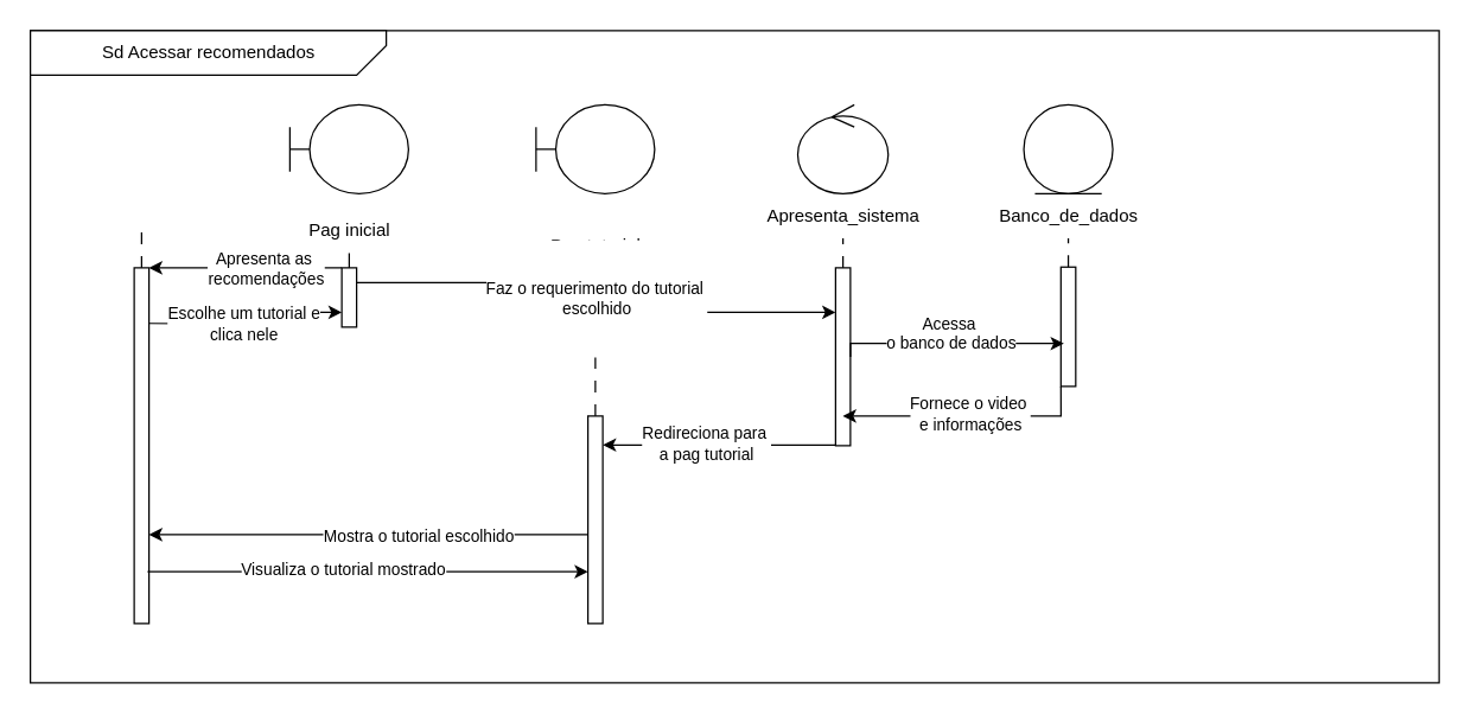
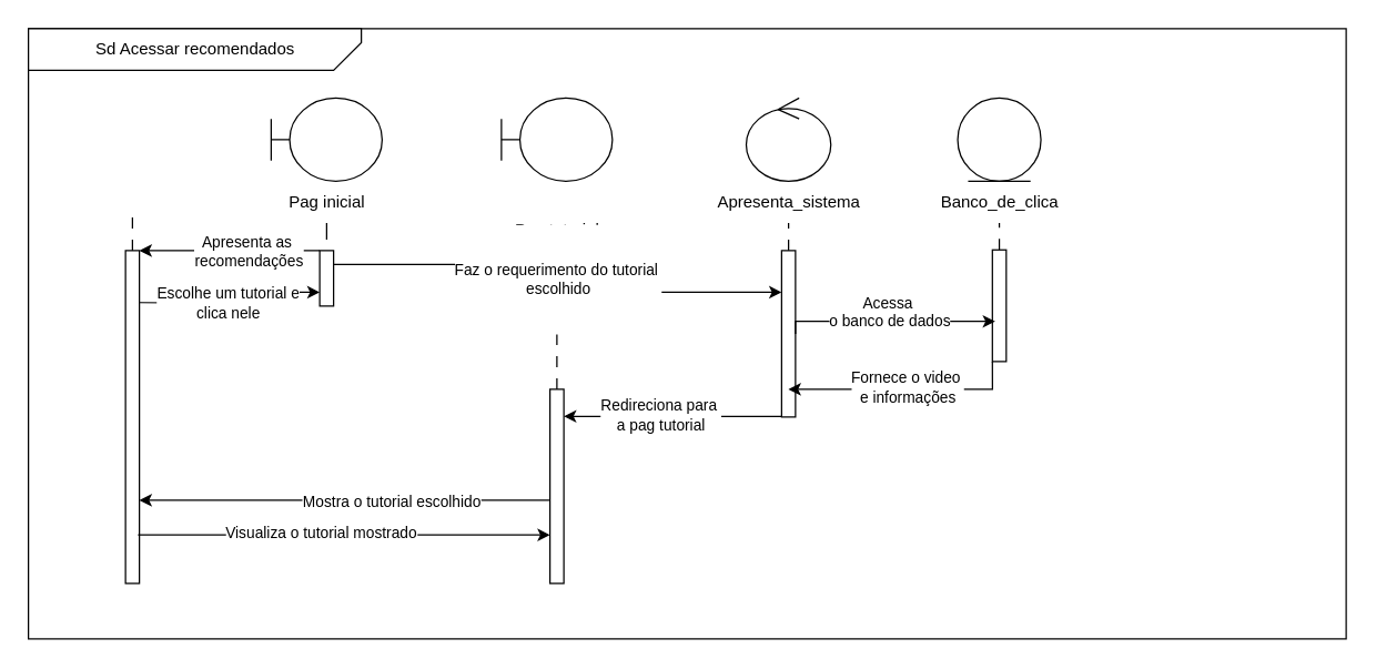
- <mxCell id="19" value="Banco_de_dados" style="text;html=1;align=center;verticalAlign=middle;rounded=0;" vertex="1" parent="1"><mxGeometry x="669.95" y="130" width="100" height="30" as="geometry" /></mxCell>
+ <mxCell id="19" value="Banco_de_clica" style="text;html=1;align=center;verticalAlign=middle;rounded=0;" vertex="1" parent="1"><mxGeometry x="669.95" y="130" width="100" height="30" as="geometry" /></mxCell>
- <mxCell id="10" value="Pag inicial" style="text;html=1;align=center;verticalAlign=middle;rounded=0;" vertex="1" parent="1"><mxGeometry x="185" y="140" width="100" height="30" as="geometry" /></mxCell>
+ <mxCell id="10" value="Pag inicial" style="text;html=1;align=center;verticalAlign=middle;rounded=0;" vertex="1" parent="1"><mxGeometry x="185" y="130" width="100" height="30" as="geometry" /></mxCell>
